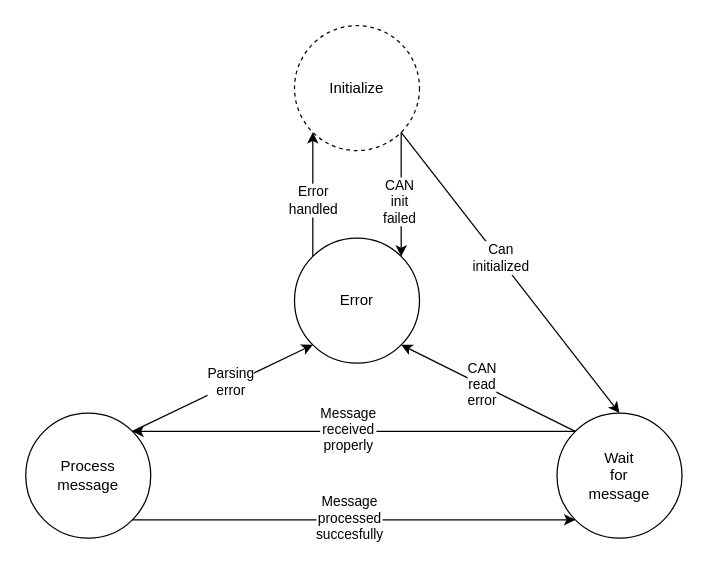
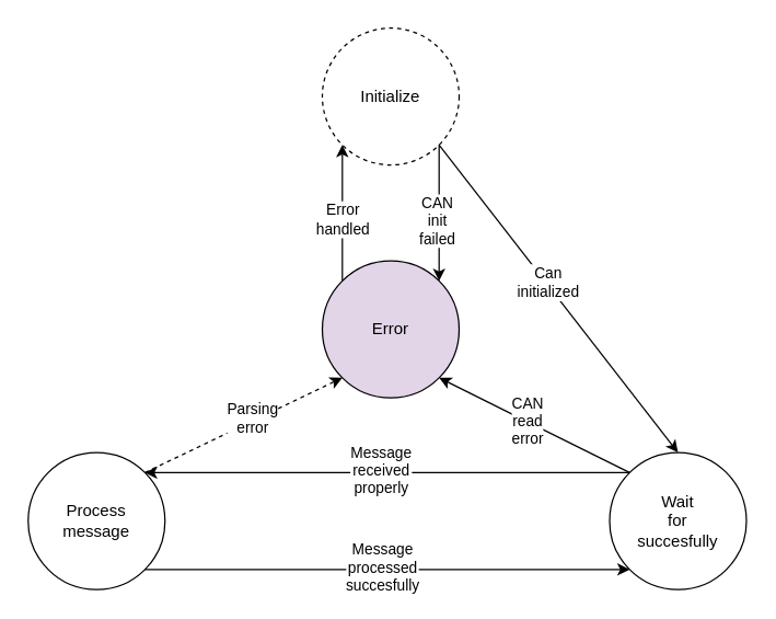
- <mxCell id="9" value="Error" style="ellipse;whiteSpace=wrap;html=1;aspect=fixed;" vertex="1" parent="1"><mxGeometry x="235" y="190" width="100" height="100" as="geometry" /></mxCell>
+ <mxCell id="9" value="Error" style="ellipse;whiteSpace=wrap;html=1;aspect=fixed;fillColor=#e1d5e7;" vertex="1" parent="1"><mxGeometry x="235" y="190" width="100" height="100" as="geometry" /></mxCell>
- <mxCell id="12" value="" style="endArrow=classic;html=1;rounded=0;exitX=1;exitY=0;exitDx=0;exitDy=0;entryX=0;entryY=1;entryDx=0;entryDy=0;" edge="1" parent="1" source="8" target="9"><mxGeometry width="50" height="50" relative="1" as="geometry"><mxPoint x="125" y="310" as="sourcePoint" /><mxPoint x="175" y="260" as="targetPoint" /></mxGeometry></mxCell>
+ <mxCell id="12" value="" style="endArrow=classic;html=1;rounded=0;exitX=1;exitY=0;exitDx=0;exitDy=0;entryX=0;entryY=1;entryDx=0;entryDy=0;dashed=1;" edge="1" parent="1" source="8" target="9"><mxGeometry width="50" height="50" relative="1" as="geometry"><mxPoint x="125" y="310" as="sourcePoint" /><mxPoint x="175" y="260" as="targetPoint" /></mxGeometry></mxCell>
- <mxCell id="5" value="Wait&lt;div&gt;for&lt;/div&gt;&lt;div&gt;message&lt;/div&gt;" style="ellipse;whiteSpace=wrap;html=1;aspect=fixed;" vertex="1" parent="1"><mxGeometry x="445" y="330" width="100" height="100" as="geometry" /></mxCell>
+ <mxCell id="5" value="Wait&lt;div&gt;for&lt;/div&gt;&lt;div&gt;succesfully&lt;/div&gt;" style="ellipse;whiteSpace=wrap;html=1;aspect=fixed;" vertex="1" parent="1"><mxGeometry x="445" y="330" width="100" height="100" as="geometry" /></mxCell>
